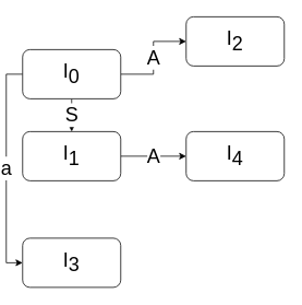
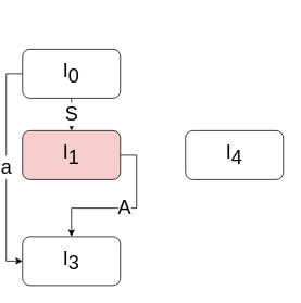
- <mxCell id="4" value="I&lt;sub style=&quot;font-size: 24px;&quot;&gt;2&lt;/sub&gt;" style="rounded=1;whiteSpace=wrap;html=1;fontSize=24;" vertex="1" parent="1"><mxGeometry x="220" y="20" width="120" height="60" as="geometry" /></mxCell>
- <mxCell id="7" value="A" style="edgeStyle=orthogonalEdgeStyle;rounded=0;orthogonalLoop=1;jettySize=auto;html=1;exitX=1;exitY=0.5;exitDx=0;exitDy=0;entryX=0;entryY=0.5;entryDx=0;entryDy=0;fontSize=24;" edge="1" parent="1" source="10" target="4"><mxGeometry relative="1" as="geometry" /></mxCell>
- <mxCell id="3" value="I&lt;span style=&quot;font-size: 24px;&quot;&gt;&lt;sub style=&quot;font-size: 24px;&quot;&gt;1&lt;/sub&gt;&lt;/span&gt;" style="rounded=1;whiteSpace=wrap;html=1;fontSize=24;" vertex="1" parent="1"><mxGeometry x="20" y="160" width="120" height="60" as="geometry" /></mxCell>
+ <mxCell id="3" value="I&lt;span style=&quot;font-size: 24px;&quot;&gt;&lt;sub style=&quot;font-size: 24px;&quot;&gt;1&lt;/sub&gt;&lt;/span&gt;" style="rounded=1;whiteSpace=wrap;html=1;fontSize=24;fillColor=#f8cecc;" vertex="1" parent="1"><mxGeometry x="20" y="160" width="120" height="60" as="geometry" /></mxCell>
- <mxCell id="2" value="A" style="edgeStyle=orthogonalEdgeStyle;rounded=0;orthogonalLoop=1;jettySize=auto;html=1;exitX=1;exitY=0.5;exitDx=0;exitDy=0;entryX=0;entryY=0.5;entryDx=0;entryDy=0;fontSize=24;" edge="1" parent="1" source="3" target="6"><mxGeometry relative="1" as="geometry" /></mxCell>
+ <mxCell id="2" value="A" style="edgeStyle=orthogonalEdgeStyle;rounded=0;orthogonalLoop=1;jettySize=auto;html=1;exitX=1;exitY=0.5;exitDx=0;exitDy=0;fontSize=24;" edge="1" parent="1" source="3" target="5"><mxGeometry relative="1" as="geometry" /></mxCell>
